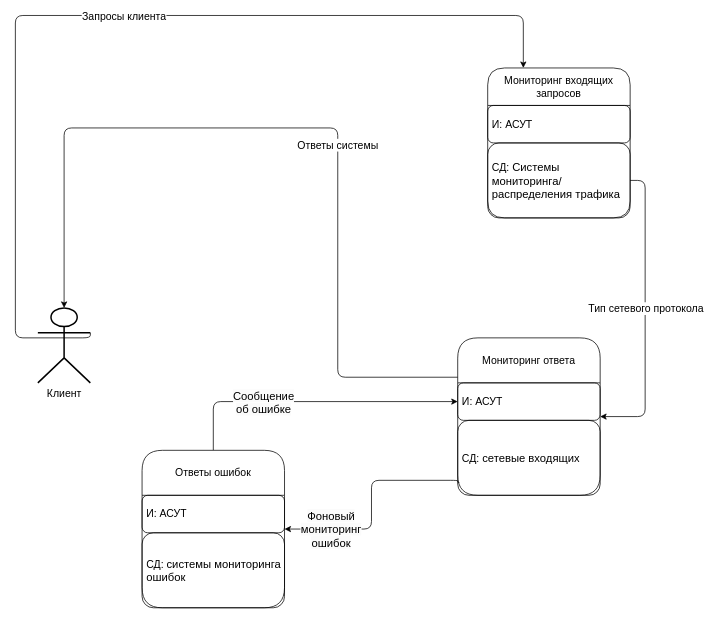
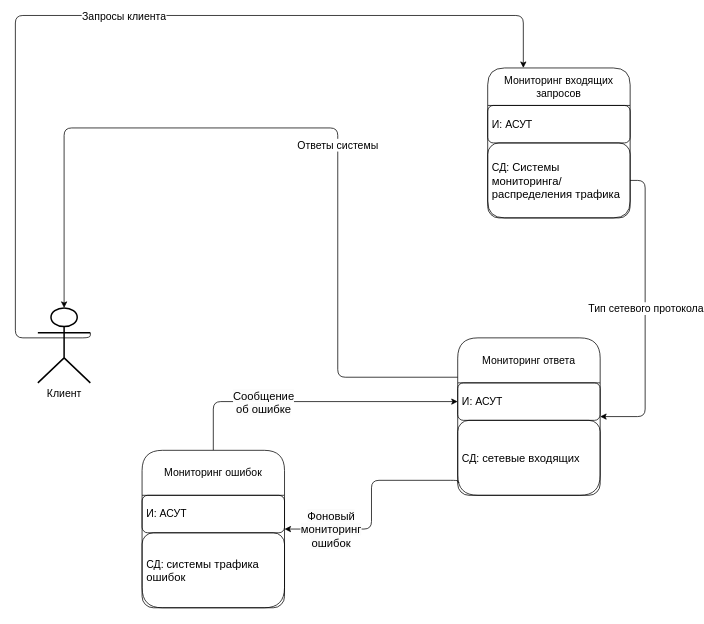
- <mxCell id="17" value="&lt;font style=&quot;font-size: 14px;&quot;&gt;Ответы ошибок&lt;/font&gt;" style="swimlane;fontStyle=0;childLayout=stackLayout;horizontal=1;startSize=60;horizontalStack=0;resizeParent=1;resizeParentMax=0;resizeLast=0;collapsible=1;marginBottom=0;whiteSpace=wrap;html=1;rounded=1;" parent="1" vertex="1"><mxGeometry x="189" y="600" width="190" height="210" as="geometry"><mxRectangle x="240" y="60" width="210" height="50" as="alternateBounds" /></mxGeometry></mxCell>
+ <mxCell id="17" value="&lt;font style=&quot;font-size: 14px;&quot;&gt;Мониторинг ошибок&lt;/font&gt;" style="swimlane;fontStyle=0;childLayout=stackLayout;horizontal=1;startSize=60;horizontalStack=0;resizeParent=1;resizeParentMax=0;resizeLast=0;collapsible=1;marginBottom=0;whiteSpace=wrap;html=1;rounded=1;" parent="1" vertex="1"><mxGeometry x="189" y="600" width="190" height="210" as="geometry"><mxRectangle x="240" y="60" width="210" height="50" as="alternateBounds" /></mxGeometry></mxCell>
- <mxCell id="19" value="&lt;div style=&quot;&quot;&gt;&lt;span style=&quot;font-size: 14px; background-color: initial;&quot;&gt;СД:&amp;nbsp;&lt;/span&gt;&lt;span style=&quot;font-size: 15px; background-color: initial;&quot;&gt;системы мониторинга ошибок&lt;/span&gt;&lt;/div&gt;" style="text;strokeColor=default;fillColor=none;align=left;verticalAlign=middle;spacingLeft=4;spacingRight=4;overflow=hidden;points=[[0,0.5],[1,0.5]];portConstraint=eastwest;rotatable=0;whiteSpace=wrap;html=1;rounded=1;" parent="17" vertex="1"><mxGeometry y="110" width="190" height="100" as="geometry" /></mxCell>
+ <mxCell id="19" value="&lt;div style=&quot;&quot;&gt;&lt;span style=&quot;font-size: 14px; background-color: initial;&quot;&gt;СД:&amp;nbsp;&lt;/span&gt;&lt;span style=&quot;font-size: 15px; background-color: initial;&quot;&gt;системы трафика ошибок&lt;/span&gt;&lt;/div&gt;" style="text;strokeColor=default;fillColor=none;align=left;verticalAlign=middle;spacingLeft=4;spacingRight=4;overflow=hidden;points=[[0,0.5],[1,0.5]];portConstraint=eastwest;rotatable=0;whiteSpace=wrap;html=1;rounded=1;" parent="17" vertex="1"><mxGeometry y="110" width="190" height="100" as="geometry" /></mxCell>
